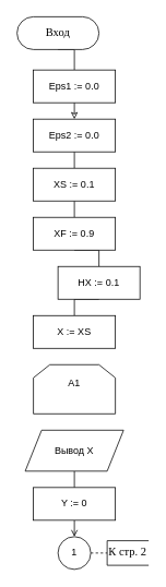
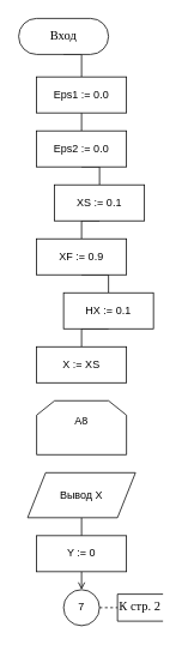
- <mxCell id="4" style="edgeStyle=orthogonalEdgeStyle;rounded=0;orthogonalLoop=1;jettySize=auto;html=1;exitX=0.5;exitY=1;exitDx=0;exitDy=0;entryX=0.5;entryY=0;entryDx=0;entryDy=0;endArrow=classic;endFill=0;" parent="1" source="5" target="7" edge="1"><mxGeometry relative="1" as="geometry" /></mxCell>
+ <mxCell id="4" style="edgeStyle=orthogonalEdgeStyle;rounded=0;orthogonalLoop=1;jettySize=auto;html=1;exitX=0.5;exitY=1;exitDx=0;exitDy=0;entryX=0.5;entryY=0;entryDx=0;entryDy=0;endArrow=none;endFill=0;" parent="1" source="5" target="7" edge="1"><mxGeometry relative="1" as="geometry" /></mxCell>
- <mxCell id="9" value="XS := 0.1" style="rounded=0;whiteSpace=wrap;html=1;" parent="1" vertex="1"><mxGeometry x="40" y="205" width="100" height="40" as="geometry" /></mxCell>
+ <mxCell id="9" value="XS := 0.1" style="rounded=0;whiteSpace=wrap;html=1;" parent="1" vertex="1"><mxGeometry x="60" y="205" width="100" height="40" as="geometry" /></mxCell>
- <mxCell id="15" value="A1&lt;br&gt;&lt;br&gt;" style="shape=loopLimit;whiteSpace=wrap;html=1;" parent="1" vertex="1"><mxGeometry x="40" y="445" width="100" height="60" as="geometry" /></mxCell>
+ <mxCell id="15" value="A8&lt;br&gt;&lt;br&gt;" style="shape=loopLimit;whiteSpace=wrap;html=1;" parent="1" vertex="1"><mxGeometry x="40" y="445" width="100" height="60" as="geometry" /></mxCell>
- <mxCell id="20" value="1" style="ellipse;whiteSpace=wrap;html=1;aspect=fixed;" parent="1" vertex="1"><mxGeometry x="70" y="655" width="40" height="40" as="geometry" /></mxCell>
+ <mxCell id="20" value="7" style="ellipse;whiteSpace=wrap;html=1;aspect=fixed;" parent="1" vertex="1"><mxGeometry x="70" y="655" width="40" height="40" as="geometry" /></mxCell>
